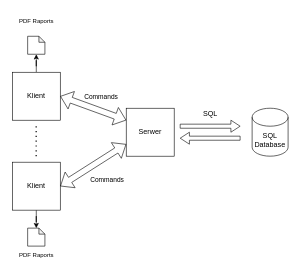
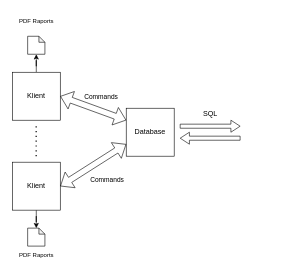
- <mxCell id="2" value="&lt;div&gt;Serwer&lt;/div&gt;" style="whiteSpace=wrap;html=1;aspect=fixed;" vertex="1" parent="1"><mxGeometry x="210" y="180" width="80" height="80" as="geometry" /></mxCell>
+ <mxCell id="2" value="&lt;div&gt;Database&lt;/div&gt;" style="whiteSpace=wrap;html=1;aspect=fixed;" vertex="1" parent="1"><mxGeometry x="210" y="180" width="80" height="80" as="geometry" /></mxCell>
- <mxCell id="4" value="&lt;div&gt;SQL Database&lt;/div&gt;" style="shape=cylinder3;whiteSpace=wrap;html=1;boundedLbl=1;backgroundOutline=1;size=15;" vertex="1" parent="1"><mxGeometry x="420" y="180" width="60" height="80" as="geometry" /></mxCell>
